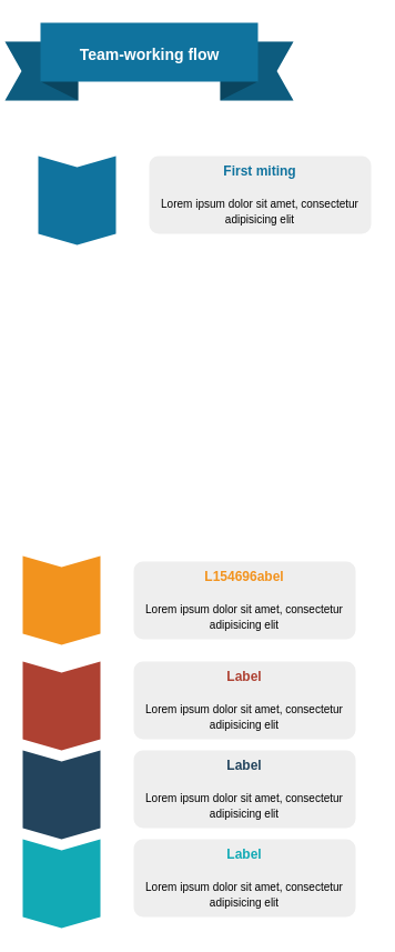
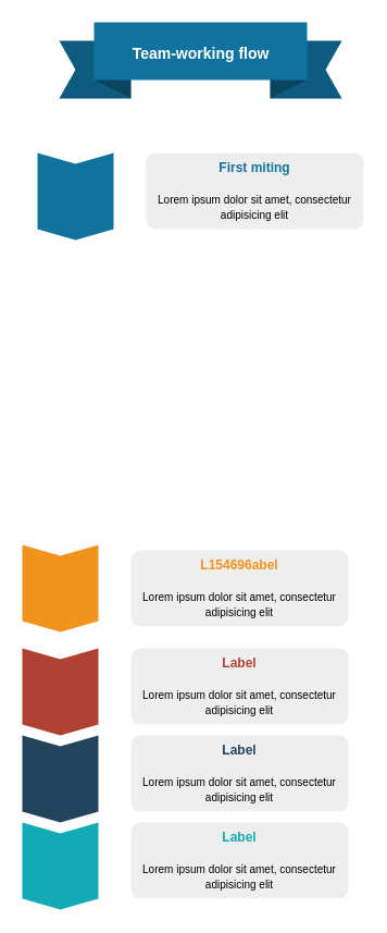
- <mxCell id="2" value="&lt;p style=&quot;line-height: 100%&quot;&gt;Team-working flow&lt;/p&gt;" style="html=1;shape=mxgraph.infographic.banner;dx=32;dy=17;notch=15;fillColor=#10739E;strokeColor=none;align=center;verticalAlign=middle;fontColor=#ffffff;fontSize=14;fontStyle=1;spacingBottom=15;labelPosition=center;verticalLabelPosition=middle;" vertex="1" parent="1"><mxGeometry x="4" y="20" width="260" height="70" as="geometry" /></mxCell>
+ <mxCell id="2" value="&lt;p style=&quot;line-height: 100%&quot;&gt;Team-working flow&lt;/p&gt;" style="html=1;shape=mxgraph.infographic.banner;dx=32;dy=17;notch=15;fillColor=#10739E;strokeColor=none;align=center;verticalAlign=middle;fontColor=#ffffff;fontSize=14;fontStyle=1;spacingBottom=15;labelPosition=center;verticalLabelPosition=middle;" vertex="1" parent="1"><mxGeometry x="54" y="20" width="260" height="70" as="geometry" /></mxCell>
